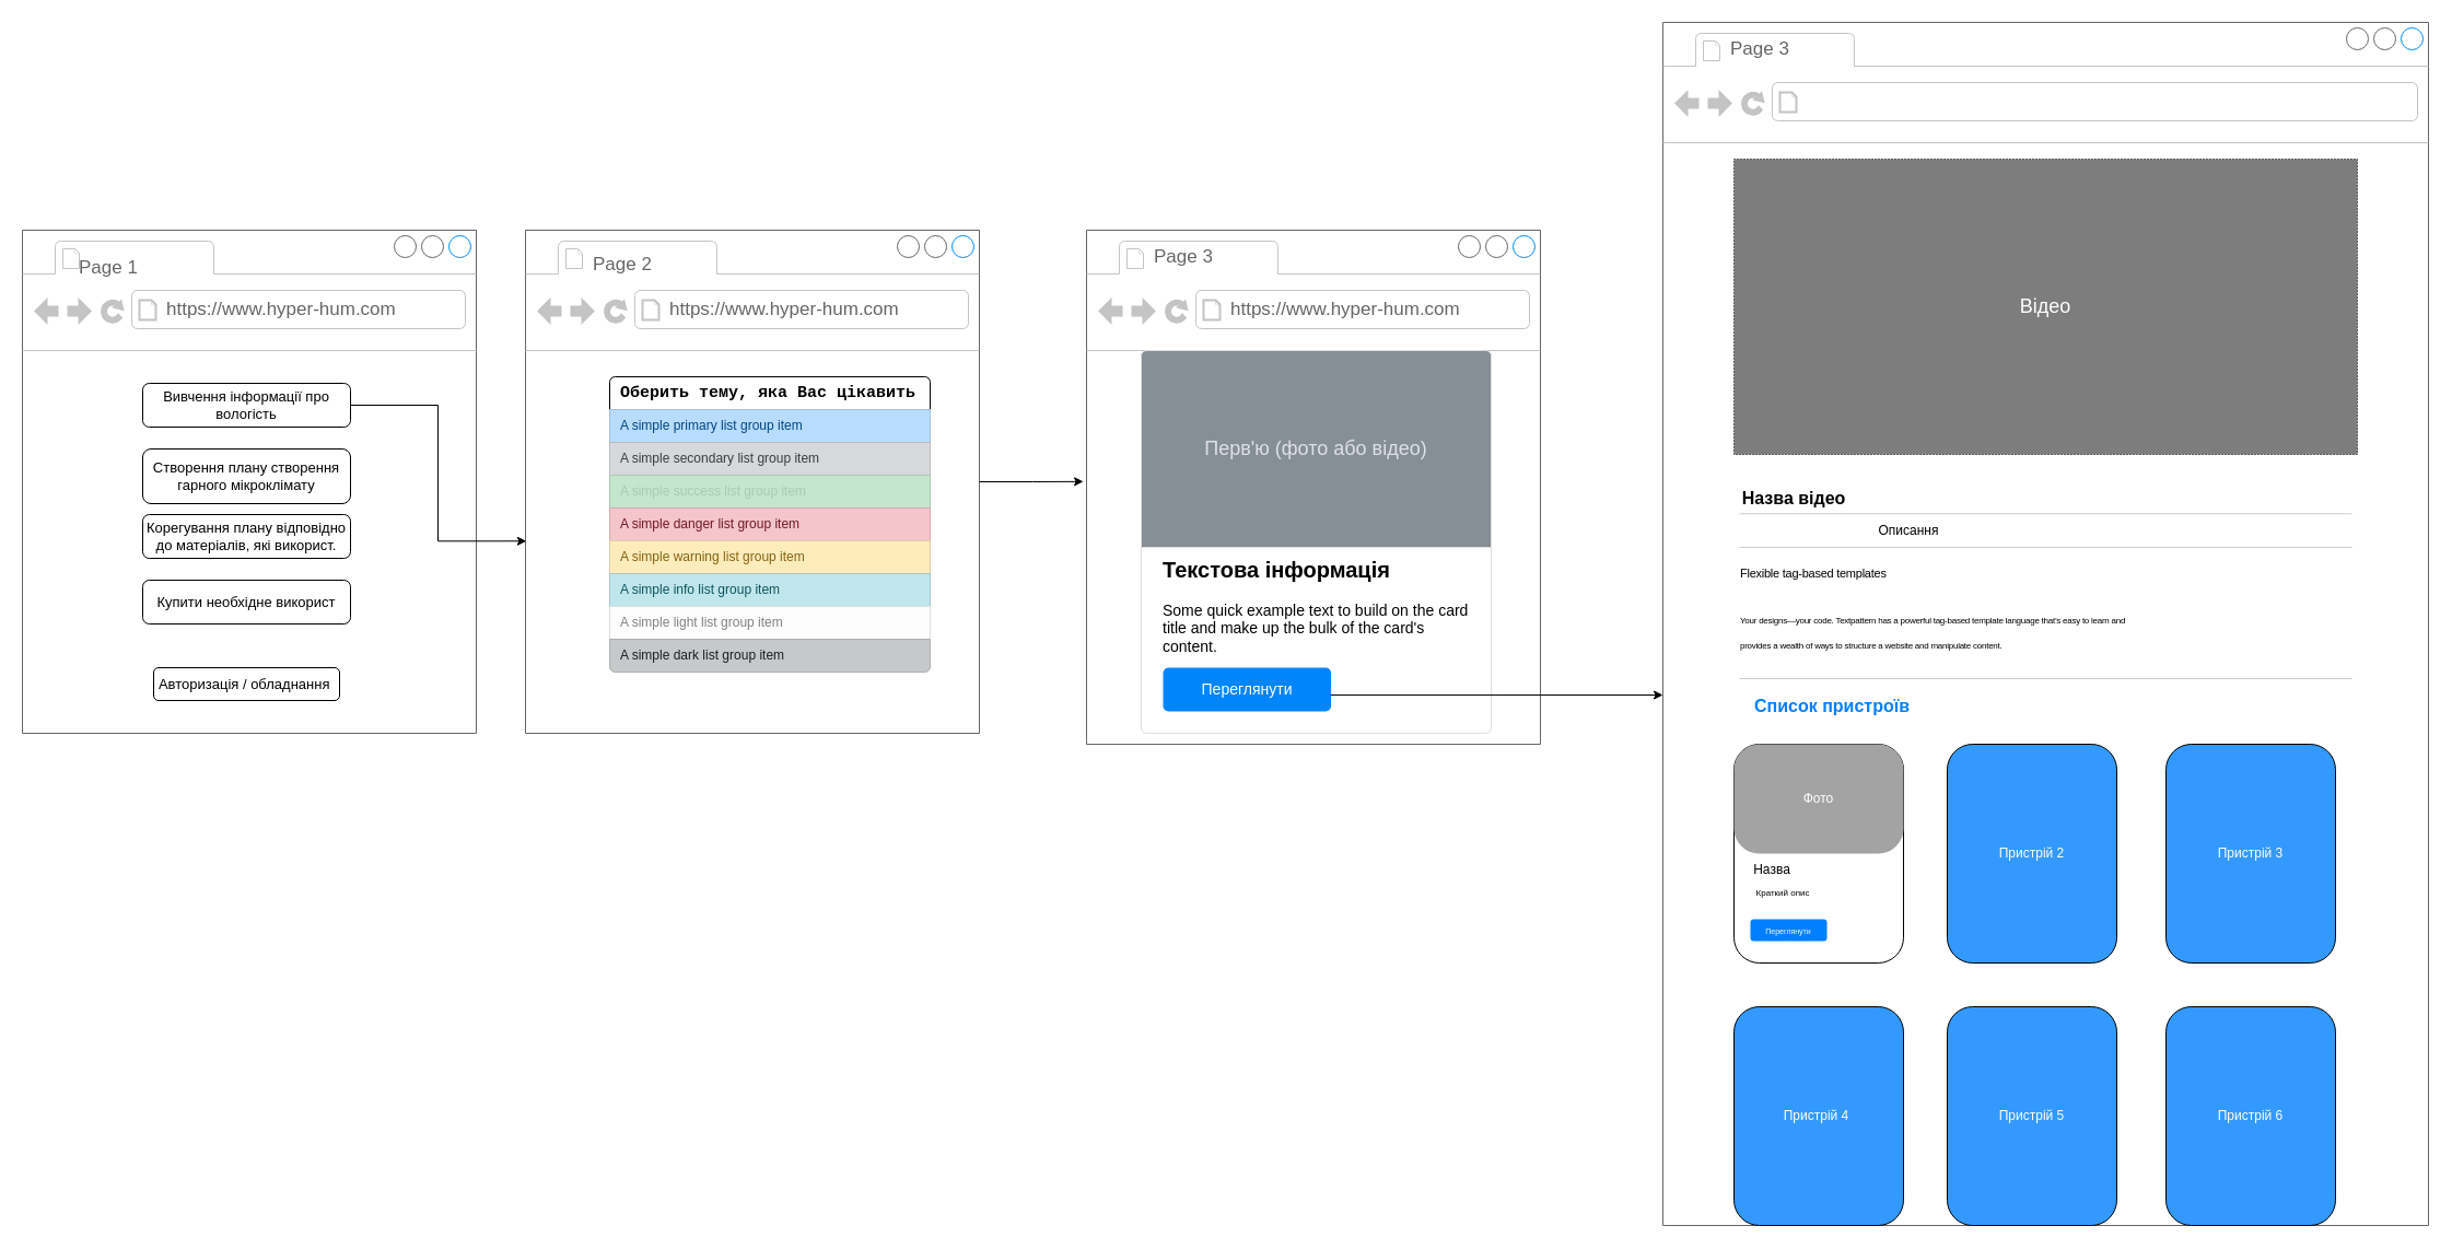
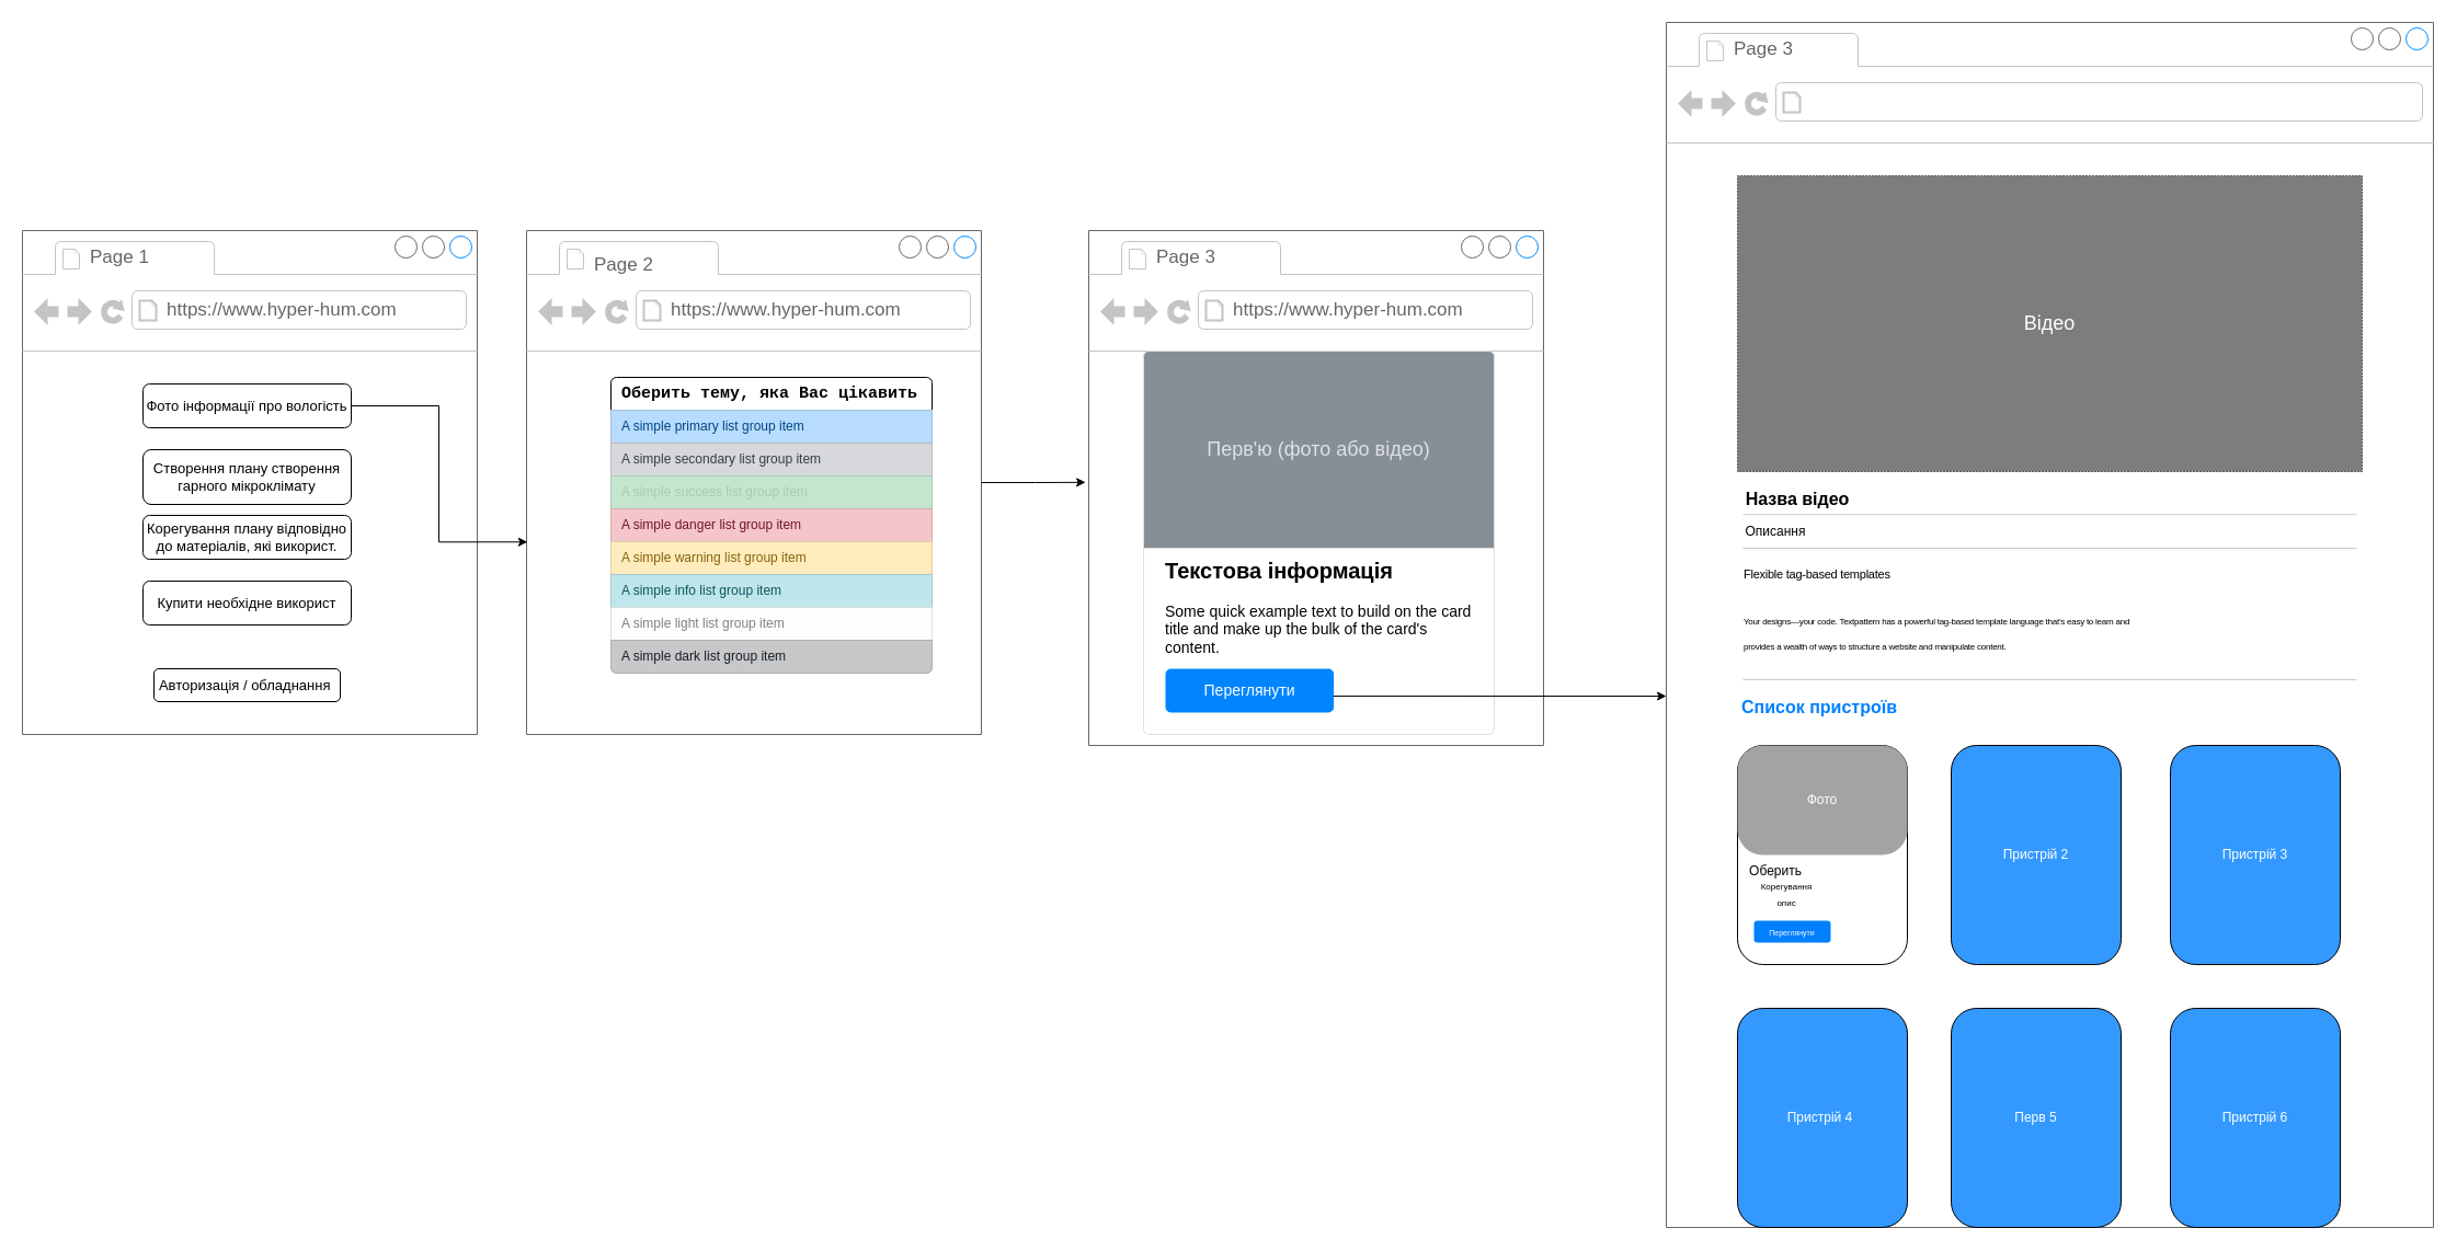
- <mxCell id="3" value="Page 1" style="strokeWidth=1;shadow=0;dashed=0;align=center;html=1;shape=mxgraph.mockup.containers.anchor;fontSize=17;fontColor=#666666;align=left;whiteSpace=wrap;" parent="2" vertex="1"><mxGeometry x="50" y="22" width="110" height="26" as="geometry" /></mxCell>
+ <mxCell id="3" value="Page 1" style="strokeWidth=1;shadow=0;dashed=0;align=center;html=1;shape=mxgraph.mockup.containers.anchor;fontSize=17;fontColor=#666666;align=left;whiteSpace=wrap;" parent="2" vertex="1"><mxGeometry x="60" y="12" width="110" height="26" as="geometry" /></mxCell>
- <mxCell id="34" value="&lt;font style=&quot;font-size: 18px;&quot; color=&quot;#ffffff&quot;&gt;Відео&lt;/font&gt;" style="rounded=0;whiteSpace=wrap;html=1;fillColor=#7D7D7D;strokeColor=default;dashed=1;dashPattern=1 2;" vertex="1" parent="32"><mxGeometry x="65" y="125" width="570" height="270" as="geometry" /></mxCell>
+ <mxCell id="34" value="&lt;font style=&quot;font-size: 18px;&quot; color=&quot;#ffffff&quot;&gt;Відео&lt;/font&gt;" style="rounded=0;whiteSpace=wrap;html=1;fillColor=#7D7D7D;strokeColor=default;dashed=1;dashPattern=1 2;" vertex="1" parent="32"><mxGeometry x="65" y="140" width="570" height="270" as="geometry" /></mxCell>
- <mxCell id="5" value="Вивчення інформації про вологість" style="rounded=1;whiteSpace=wrap;html=1;fontSize=13;" parent="2" vertex="1"><mxGeometry x="110" y="140" width="190" height="40" as="geometry" /></mxCell>
+ <mxCell id="5" value="Фото інформації про вологість" style="rounded=1;whiteSpace=wrap;html=1;fontSize=13;" parent="2" vertex="1"><mxGeometry x="110" y="140" width="190" height="40" as="geometry" /></mxCell>
- <mxCell id="36" value="Описання" style="text;html=1;strokeColor=none;fillColor=none;align=center;verticalAlign=middle;whiteSpace=wrap;rounded=0;" vertex="1" parent="32"><mxGeometry x="195" y="450" width="60" height="30" as="geometry" /></mxCell>
+ <mxCell id="36" value="Описання" style="text;html=1;strokeColor=none;fillColor=none;align=center;verticalAlign=middle;whiteSpace=wrap;rounded=0;" vertex="1" parent="32"><mxGeometry x="70" y="450" width="60" height="30" as="geometry" /></mxCell>
- <mxCell id="41" value="&lt;b&gt;&lt;font color=&quot;#007fff&quot; style=&quot;font-size: 16px;&quot;&gt;Список пристроїв&lt;/font&gt;&lt;/b&gt;" style="text;html=1;strokeColor=none;fillColor=none;align=center;verticalAlign=middle;whiteSpace=wrap;rounded=0;" vertex="1" parent="32"><mxGeometry x="75" y="610" width="160" height="30" as="geometry" /></mxCell>
+ <mxCell id="41" value="&lt;b&gt;&lt;font color=&quot;#007fff&quot; style=&quot;font-size: 16px;&quot;&gt;Список пристроїв&lt;/font&gt;&lt;/b&gt;" style="text;html=1;strokeColor=none;fillColor=none;align=center;verticalAlign=middle;whiteSpace=wrap;rounded=0;" vertex="1" parent="32"><mxGeometry x="60" y="610" width="160" height="30" as="geometry" /></mxCell>
- <mxCell id="49" value="Назва" style="text;html=1;strokeColor=none;fillColor=none;align=center;verticalAlign=middle;whiteSpace=wrap;rounded=0;" vertex="1" parent="32"><mxGeometry x="70" y="760" width="60" height="30" as="geometry" /></mxCell>
+ <mxCell id="49" value="Оберить" style="text;html=1;strokeColor=none;fillColor=none;align=center;verticalAlign=middle;whiteSpace=wrap;rounded=0;" vertex="1" parent="32"><mxGeometry x="70" y="760" width="60" height="30" as="geometry" /></mxCell>
- <mxCell id="50" value="&lt;font style=&quot;font-size: 8px;&quot;&gt;Краткий опис&lt;/font&gt;" style="text;html=1;strokeColor=none;fillColor=none;align=center;verticalAlign=middle;whiteSpace=wrap;rounded=0;" vertex="1" parent="32"><mxGeometry x="80" y="780" width="60" height="30" as="geometry" /></mxCell>
+ <mxCell id="50" value="&lt;font style=&quot;font-size: 8px;&quot;&gt;Корегування опис&lt;/font&gt;" style="text;html=1;strokeColor=none;fillColor=none;align=center;verticalAlign=middle;whiteSpace=wrap;rounded=0;" vertex="1" parent="32"><mxGeometry x="80" y="780" width="60" height="30" as="geometry" /></mxCell>
- <mxCell id="55" value="&lt;font color=&quot;#ffffff&quot;&gt;Пристрій 5&lt;/font&gt;" style="text;html=1;strokeColor=none;fillColor=none;align=center;verticalAlign=middle;whiteSpace=wrap;rounded=0;" vertex="1" parent="32"><mxGeometry x="301.25" y="985" width="72.5" height="30" as="geometry" /></mxCell>
+ <mxCell id="55" value="&lt;font color=&quot;#ffffff&quot;&gt;Перв 5&lt;/font&gt;" style="text;html=1;strokeColor=none;fillColor=none;align=center;verticalAlign=middle;whiteSpace=wrap;rounded=0;" vertex="1" parent="32"><mxGeometry x="301.25" y="985" width="72.5" height="30" as="geometry" /></mxCell>
